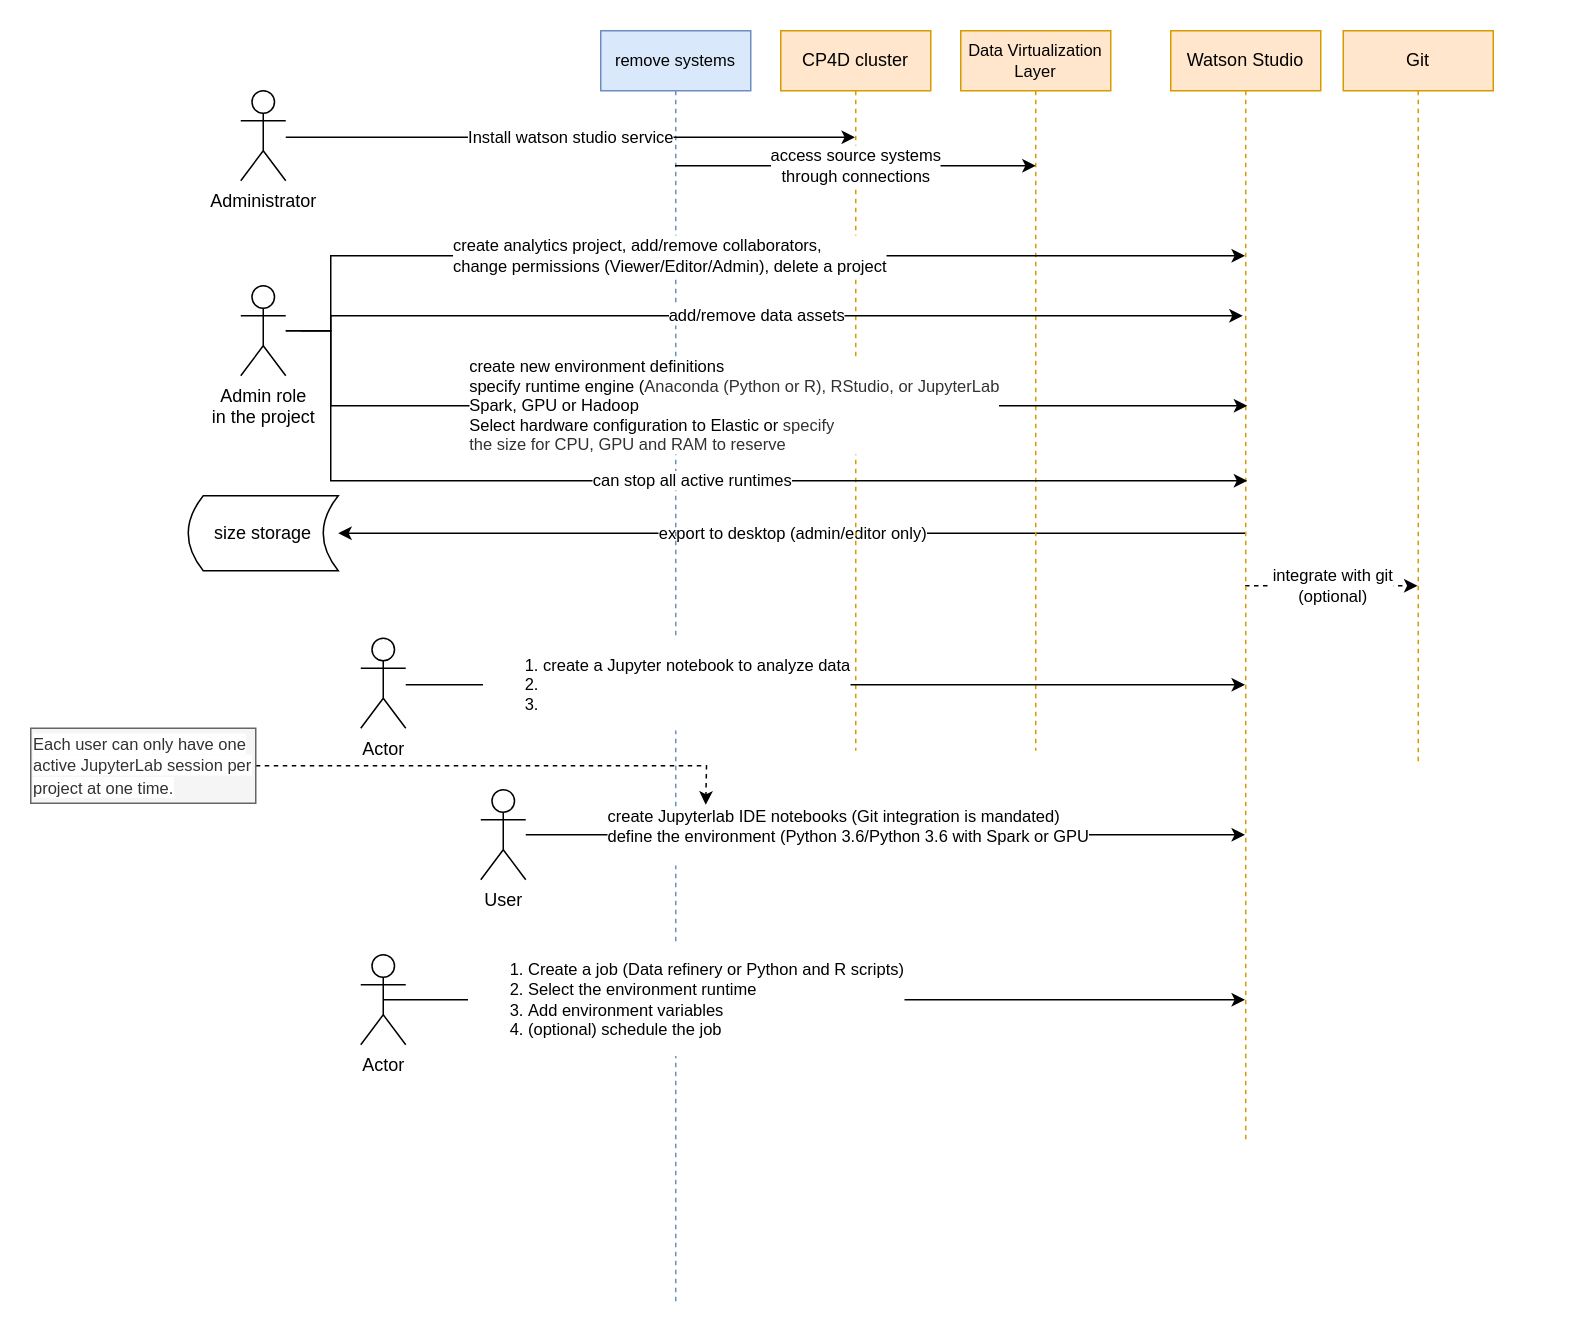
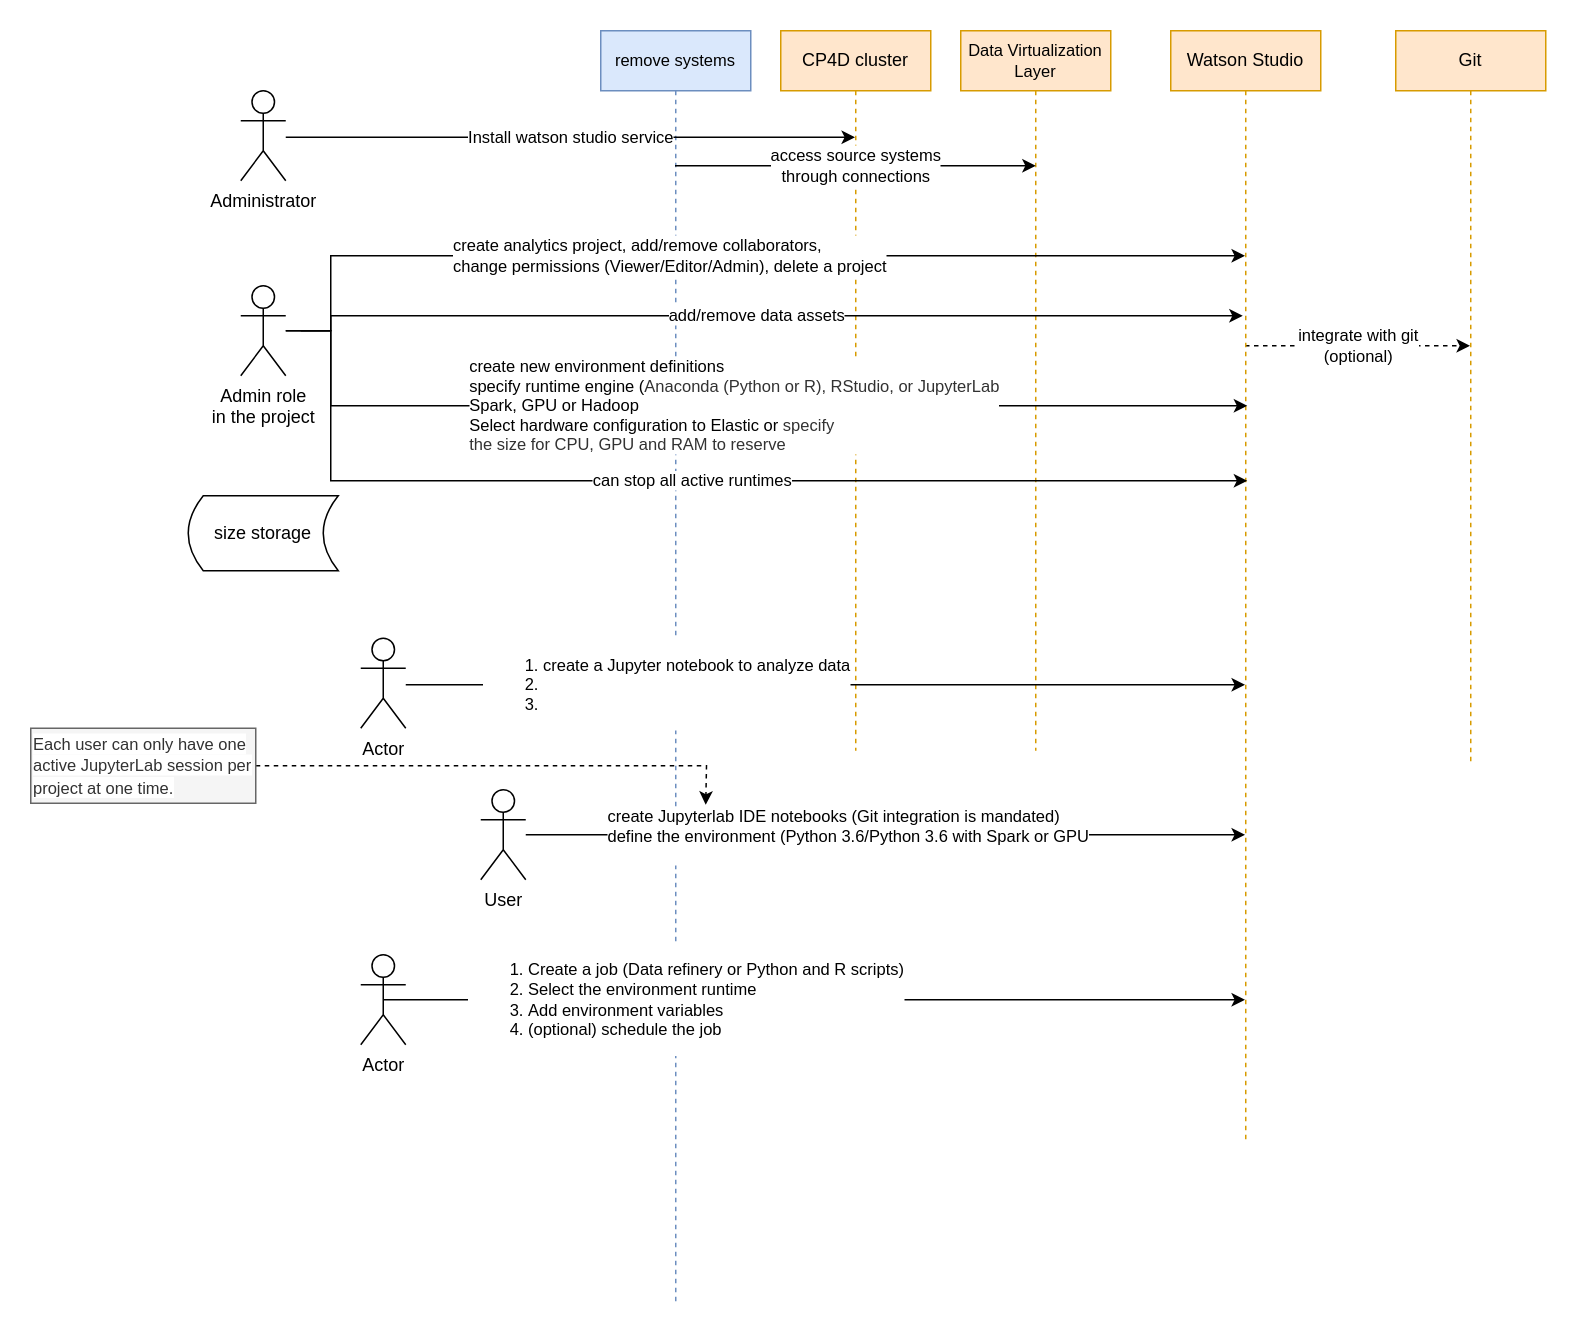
- <mxCell id="16" value="Git" style="shape=umlLifeline;perimeter=lifelinePerimeter;whiteSpace=wrap;html=1;container=1;collapsible=0;recursiveResize=0;outlineConnect=0;fillColor=#ffe6cc;strokeColor=#d79b00;" vertex="1" parent="1"><mxGeometry x="895" y="20" width="100" height="490" as="geometry" /></mxCell>
+ <mxCell id="16" value="Git" style="shape=umlLifeline;perimeter=lifelinePerimeter;whiteSpace=wrap;html=1;container=1;collapsible=0;recursiveResize=0;outlineConnect=0;fillColor=#ffe6cc;strokeColor=#d79b00;" vertex="1" parent="1"><mxGeometry x="930" y="20" width="100" height="490" as="geometry" /></mxCell>
- <mxCell id="3" value="export to desktop (admin/editor only)" style="edgeStyle=orthogonalEdgeStyle;rounded=0;orthogonalLoop=1;jettySize=auto;html=1;" edge="1" parent="1" source="4" target="26"><mxGeometry relative="1" as="geometry"><Array as="points"><mxPoint x="680" y="355" /><mxPoint x="680" y="355" /></Array></mxGeometry></mxCell>
